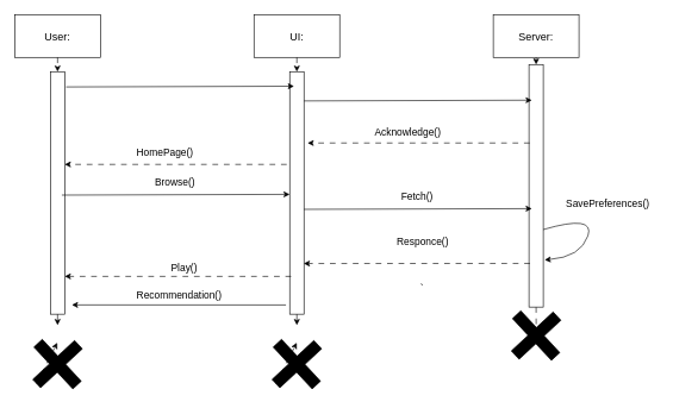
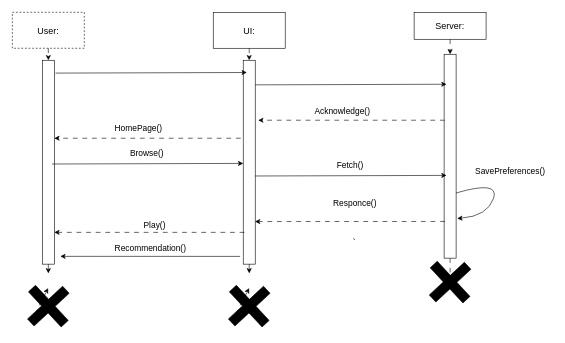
- <mxCell id="3" value="&lt;font style=&quot;font-size: 15px;&quot;&gt;User:&lt;/font&gt;" style="rounded=0;whiteSpace=wrap;html=1;" vertex="1" parent="1"><mxGeometry x="20" y="20" width="120" height="60" as="geometry" /></mxCell>
+ <mxCell id="3" value="&lt;font style=&quot;font-size: 15px;&quot;&gt;User:&lt;/font&gt;" style="rounded=0;whiteSpace=wrap;html=1;dashed=1;" vertex="1" parent="1"><mxGeometry x="20" y="20" width="120" height="60" as="geometry" /></mxCell>
- <mxCell id="7" value="&lt;span style=&quot;font-size: 15px;&quot;&gt;Server:&lt;/span&gt;" style="rounded=0;whiteSpace=wrap;html=1;" vertex="1" parent="1"><mxGeometry x="690" y="20" width="120" height="60" as="geometry" /></mxCell>
+ <mxCell id="7" value="&lt;span style=&quot;font-size: 15px;&quot;&gt;Server:&lt;/span&gt;" style="rounded=0;whiteSpace=wrap;html=1;" vertex="1" parent="1"><mxGeometry x="690" y="20" width="120" height="45" as="geometry" /></mxCell>
